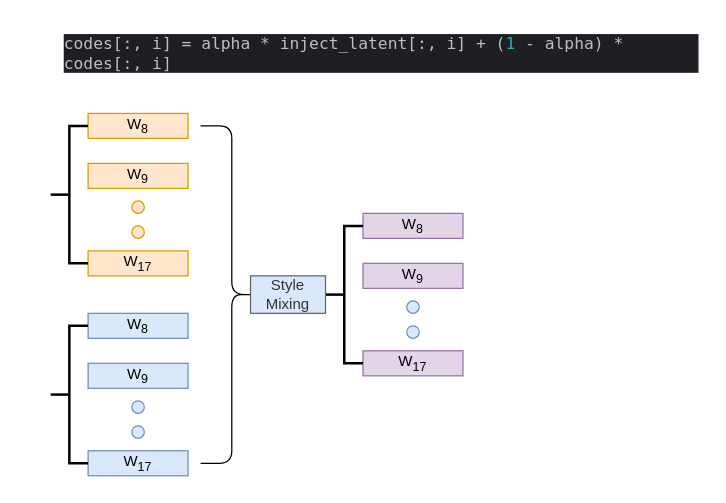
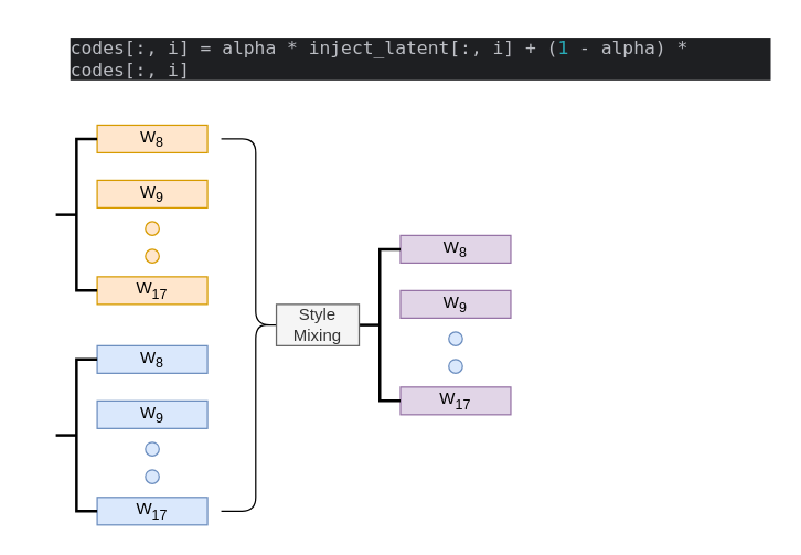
- <mxCell id="23" value="Style Mixing" style="rounded=0;whiteSpace=wrap;html=1;fillColor=#dae8fc;fontColor=#333333;strokeColor=#666666;" vertex="1" parent="1"><mxGeometry x="200" y="220" width="60" height="30" as="geometry" /></mxCell>
+ <mxCell id="23" value="Style Mixing" style="rounded=0;whiteSpace=wrap;html=1;fillColor=#f5f5f5;fontColor=#333333;strokeColor=#666666;" vertex="1" parent="1"><mxGeometry x="200" y="220" width="60" height="30" as="geometry" /></mxCell>
